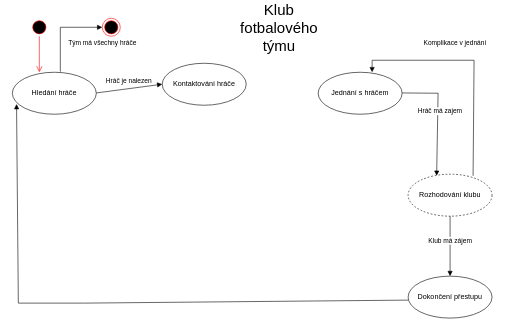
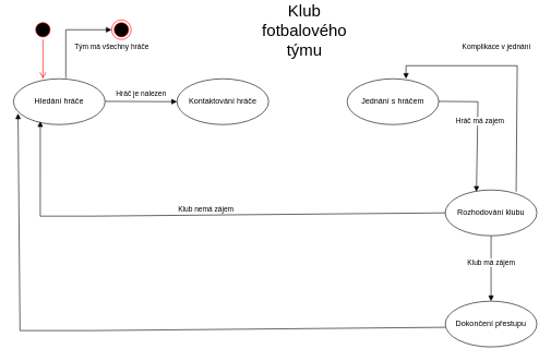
- <mxCell id="2" value="Kontaktování hráče" style="ellipse;whiteSpace=wrap;html=1;" parent="1" vertex="1"><mxGeometry x="270" y="95" width="140" height="70" as="geometry" /></mxCell>
+ <mxCell id="2" value="Kontaktování hráče" style="ellipse;whiteSpace=wrap;html=1;" parent="1" vertex="1"><mxGeometry x="270" y="110" width="140" height="70" as="geometry" /></mxCell>
- <mxCell id="8" value="Rozhodování klubu" style="ellipse;whiteSpace=wrap;html=1;dashed=1;" parent="1" vertex="1"><mxGeometry x="680" y="280" width="140" height="70" as="geometry" /></mxCell>
+ <mxCell id="8" value="Rozhodování klubu" style="ellipse;whiteSpace=wrap;html=1;" parent="1" vertex="1"><mxGeometry x="680" y="280" width="140" height="70" as="geometry" /></mxCell>
+ <mxCell id="9" value="Klub nemá zájem" style="html=1;verticalAlign=bottom;endArrow=block;curved=0;rounded=0;exitX=0;exitY=0.5;exitDx=0;exitDy=0;entryX=0.293;entryY=0.929;entryDx=0;entryDy=0;entryPerimeter=0;" parent="1" source="8" target="5" edge="1"><mxGeometry x="-0.042" width="80" relative="1" as="geometry"><mxPoint x="620" y="265" as="sourcePoint" /><mxPoint x="110" y="265" as="targetPoint" /><Array as="points"><mxPoint x="140" y="320" /><mxPoint x="61" y="320" /></Array><mxPoint as="offset" /></mxGeometry></mxCell>
